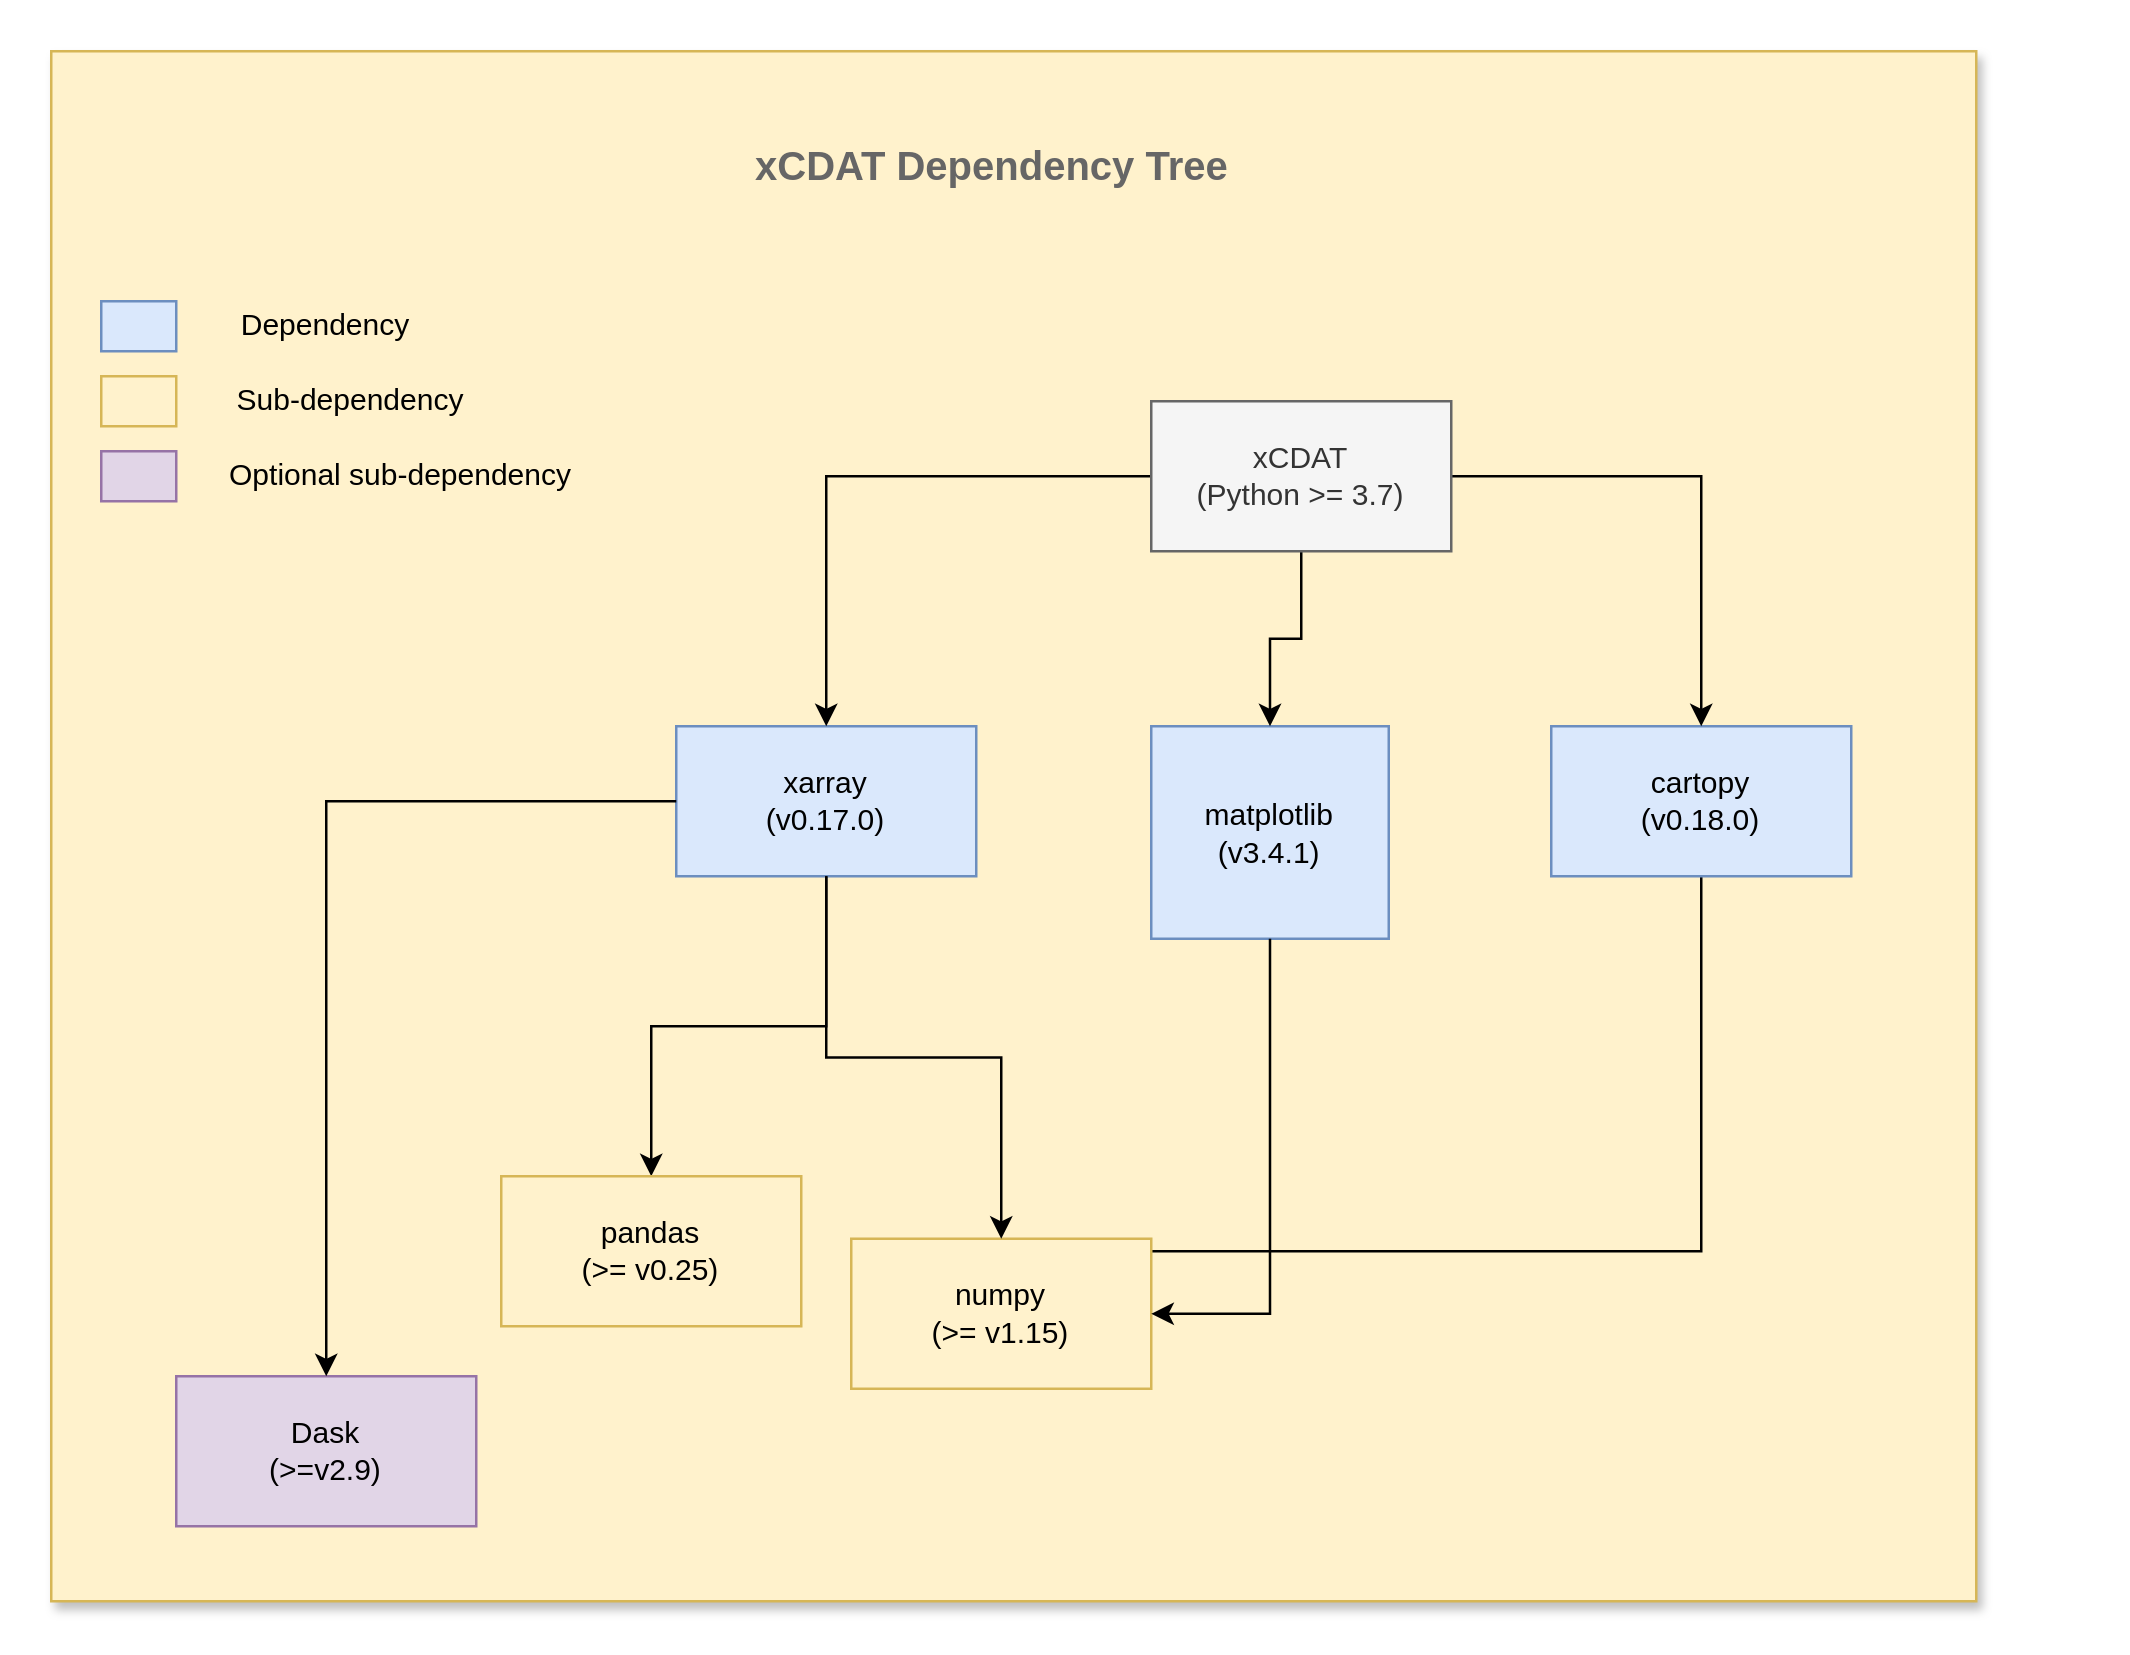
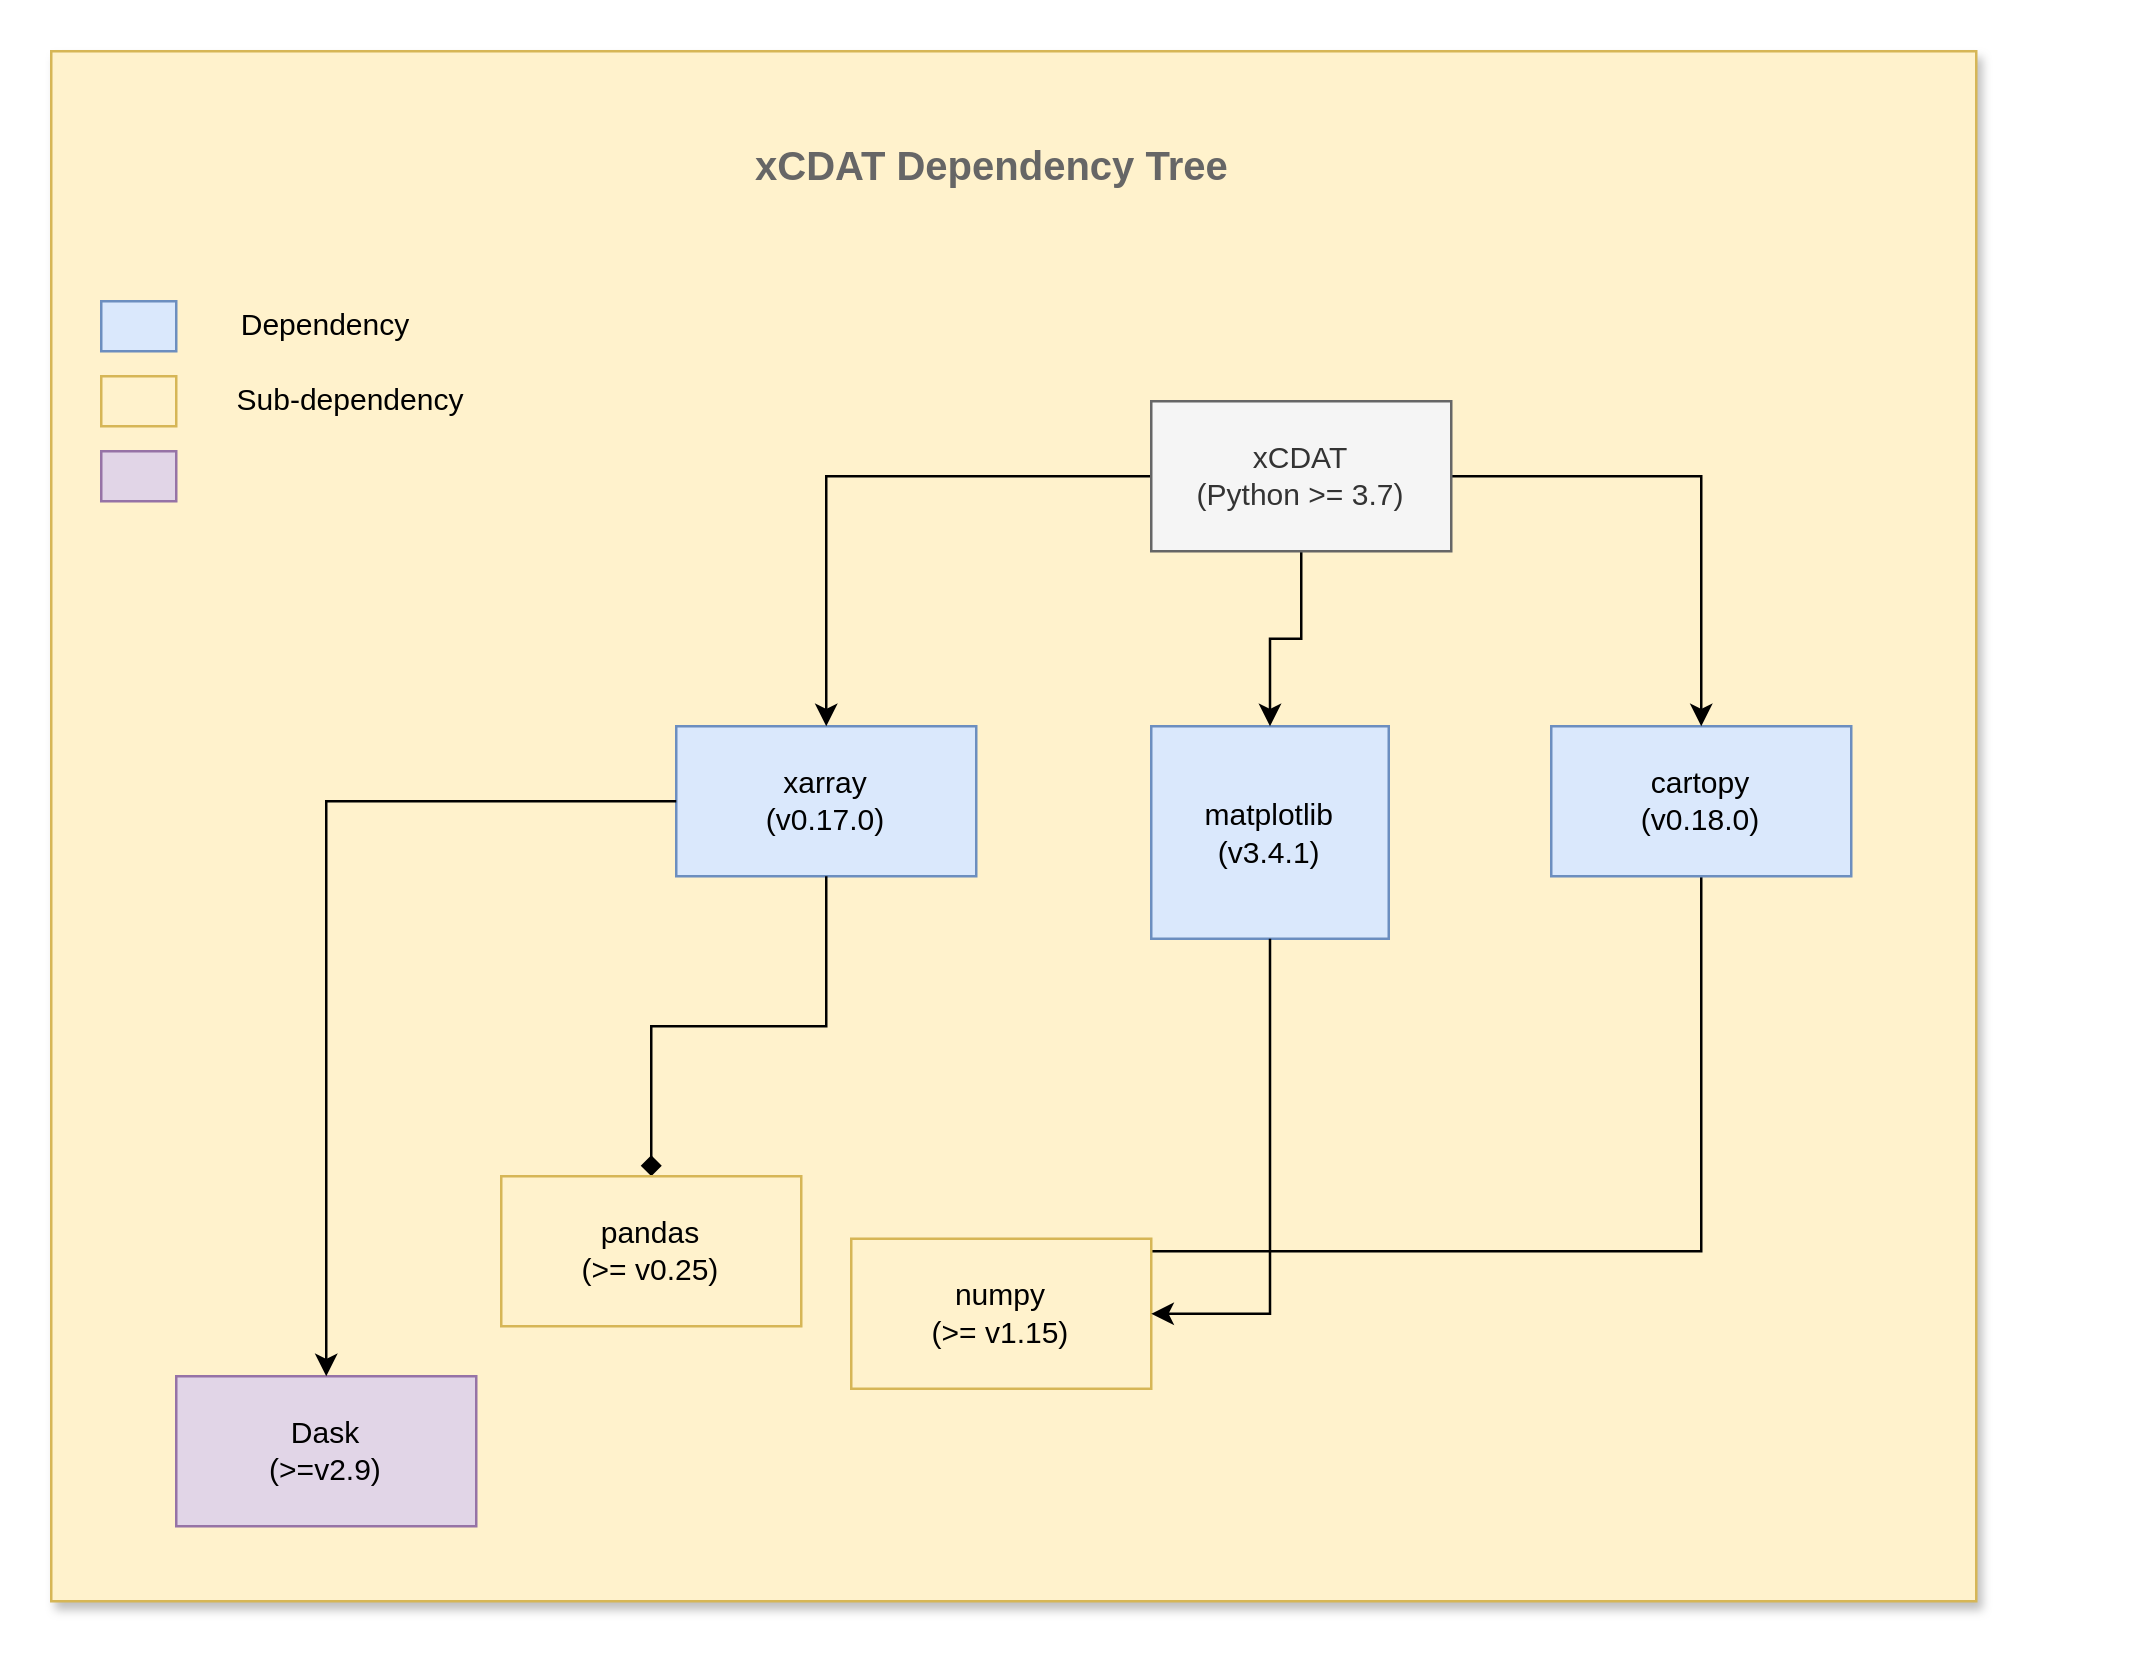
- <mxCell id="25" value="Optional sub-dependency" style="text;html=1;strokeColor=none;fillColor=none;align=center;verticalAlign=middle;whiteSpace=wrap;rounded=0;" parent="19" vertex="1"><mxGeometry x="50" y="60" width="140" height="20" as="geometry" /></mxCell>
- <mxCell id="14" style="edgeStyle=orthogonalEdgeStyle;rounded=0;orthogonalLoop=1;jettySize=auto;html=1;" parent="2" source="5" target="12" edge="1"><mxGeometry relative="1" as="geometry" /></mxCell>
- <mxCell id="15" style="edgeStyle=orthogonalEdgeStyle;rounded=0;orthogonalLoop=1;jettySize=auto;html=1;exitX=0.5;exitY=1;exitDx=0;exitDy=0;" parent="2" source="5" target="16" edge="1"><mxGeometry relative="1" as="geometry" /></mxCell>
+ <mxCell id="15" style="edgeStyle=orthogonalEdgeStyle;rounded=0;orthogonalLoop=1;jettySize=auto;html=1;exitX=0.5;exitY=1;exitDx=0;exitDy=0;endArrow=diamond;" parent="2" source="5" target="16" edge="1"><mxGeometry relative="1" as="geometry" /></mxCell>
